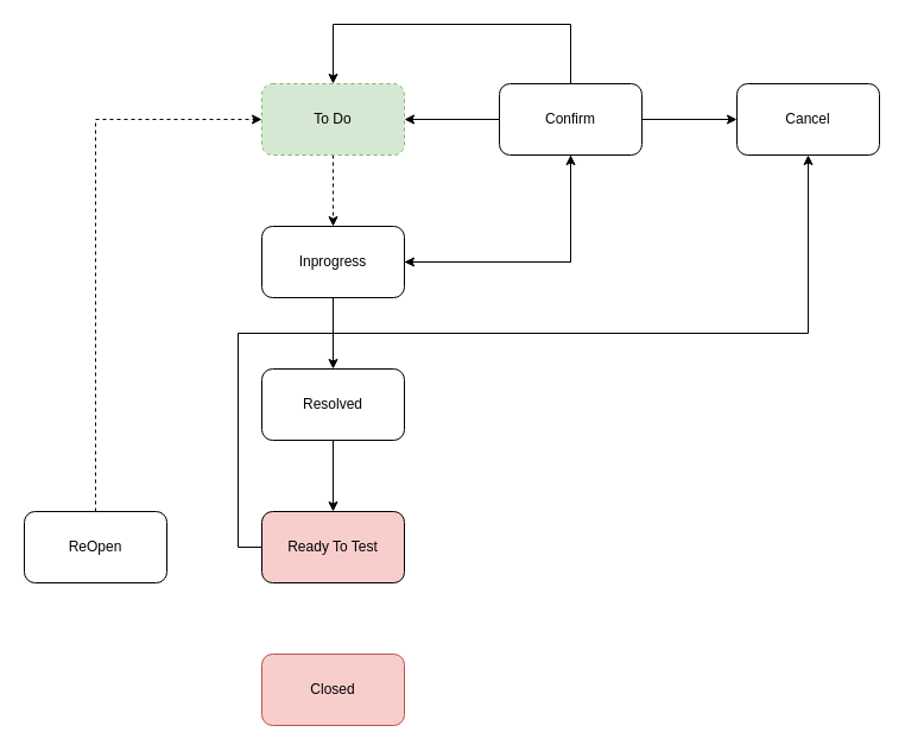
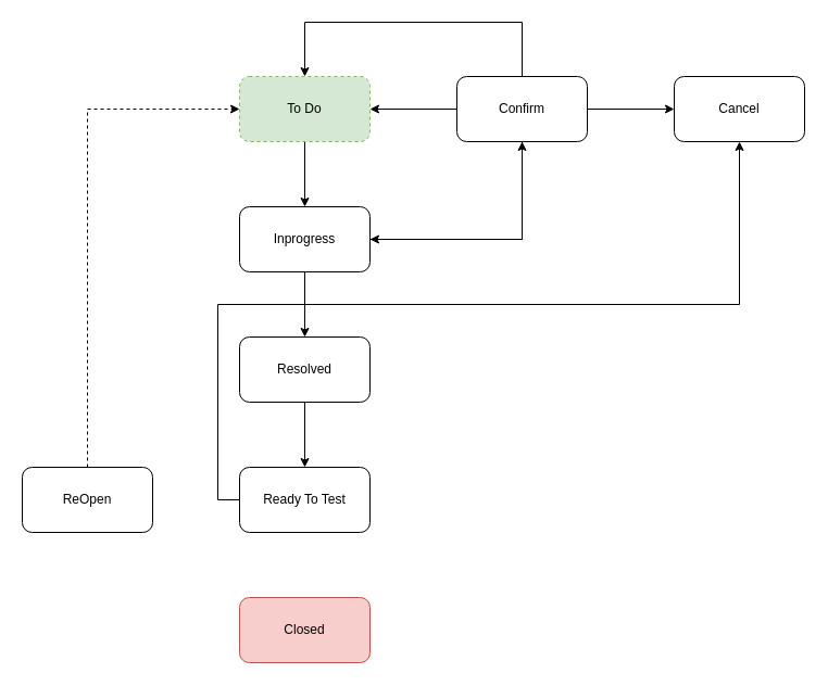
- <mxCell id="2" style="edgeStyle=orthogonalEdgeStyle;rounded=0;orthogonalLoop=1;jettySize=auto;html=1;exitX=0.5;exitY=1;exitDx=0;exitDy=0;entryX=0.5;entryY=0;entryDx=0;entryDy=0;dashed=1;" parent="1" source="3" target="12" edge="1"><mxGeometry relative="1" as="geometry" /></mxCell>
+ <mxCell id="2" style="edgeStyle=orthogonalEdgeStyle;rounded=0;orthogonalLoop=1;jettySize=auto;html=1;exitX=0.5;exitY=1;exitDx=0;exitDy=0;entryX=0.5;entryY=0;entryDx=0;entryDy=0;" parent="1" source="3" target="12" edge="1"><mxGeometry relative="1" as="geometry" /></mxCell>
- <mxCell id="16" value="Ready To Test" style="rounded=1;whiteSpace=wrap;html=1;fillColor=#f8cecc;" parent="1" vertex="1"><mxGeometry x="220" y="430" width="120" height="60" as="geometry" /></mxCell>
+ <mxCell id="16" value="Ready To Test" style="rounded=1;whiteSpace=wrap;html=1;" parent="1" vertex="1"><mxGeometry x="220" y="430" width="120" height="60" as="geometry" /></mxCell>
